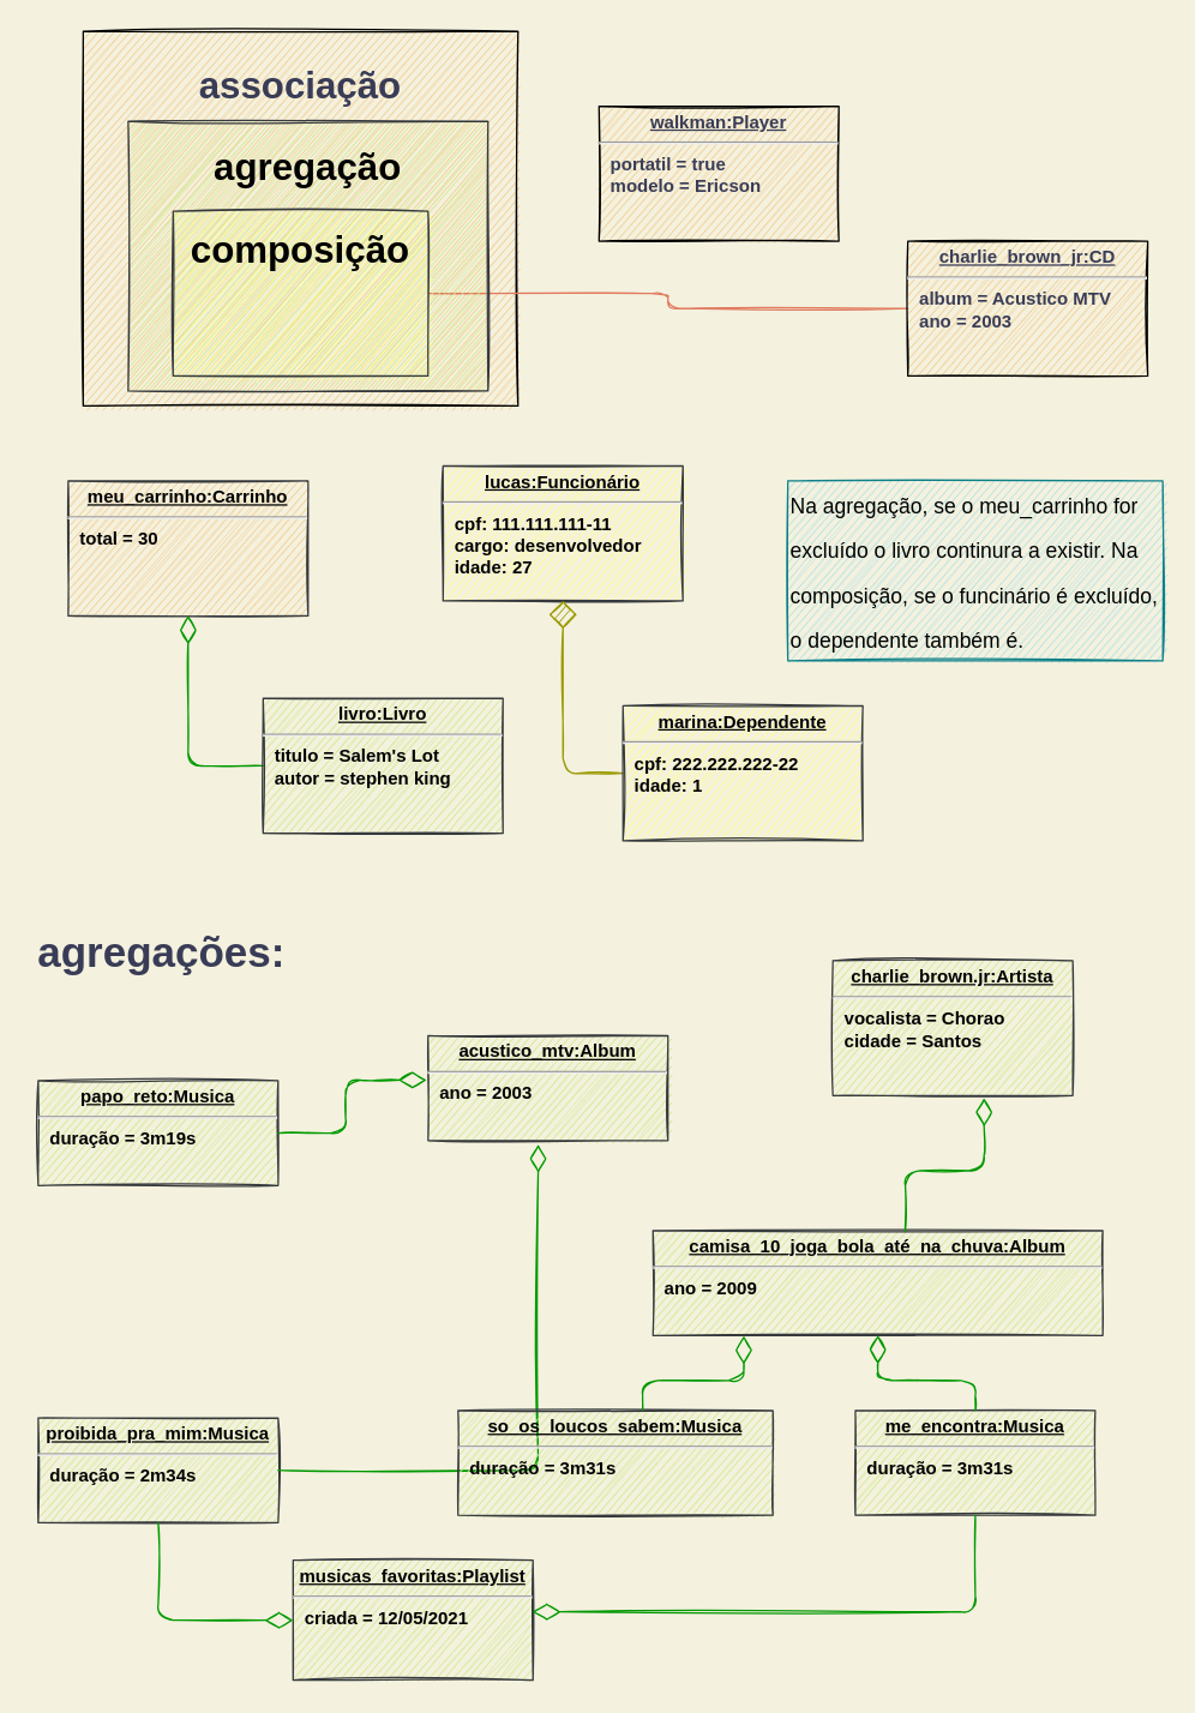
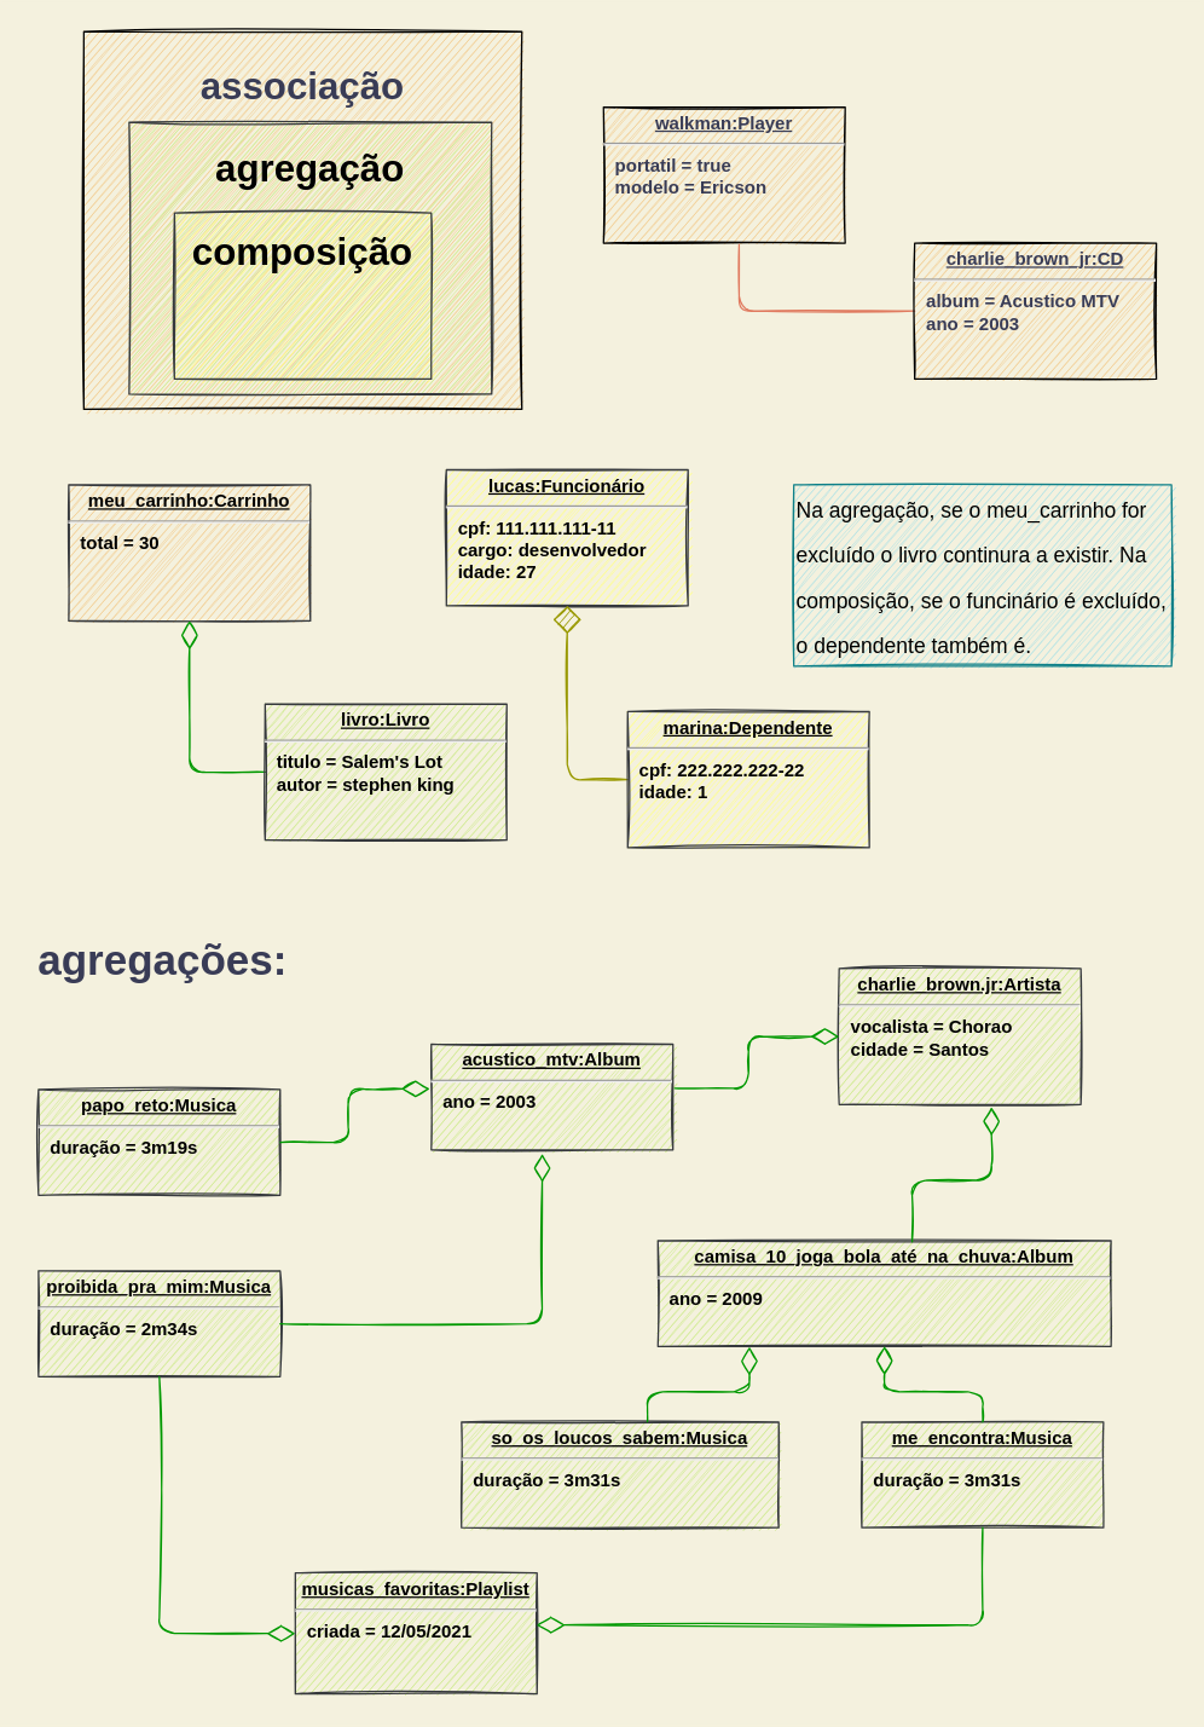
- <mxCell id="4" style="edgeStyle=orthogonalEdgeStyle;sketch=1;orthogonalLoop=1;jettySize=auto;html=1;exitX=0;exitY=0.5;exitDx=0;exitDy=0;fontSize=25;fontColor=#393C56;strokeColor=#E07A5F;fillColor=#F2CC8F;endArrow=none;endFill=0;rounded=1;" edge="1" parent="1" source="5" target="7"><mxGeometry relative="1" as="geometry" /></mxCell>
+ <mxCell id="4" style="edgeStyle=orthogonalEdgeStyle;sketch=1;orthogonalLoop=1;jettySize=auto;html=1;exitX=0;exitY=0.5;exitDx=0;exitDy=0;entryX=0.561;entryY=1.011;entryDx=0;entryDy=0;entryPerimeter=0;fontSize=25;fontColor=#393C56;strokeColor=#E07A5F;fillColor=#F2CC8F;endArrow=none;endFill=0;rounded=1;" edge="1" parent="1" source="5" target="3"><mxGeometry relative="1" as="geometry" /></mxCell>
+ <mxCell id="22" style="edgeStyle=orthogonalEdgeStyle;rounded=1;sketch=1;orthogonalLoop=1;jettySize=auto;html=1;exitX=1.007;exitY=0.418;exitDx=0;exitDy=0;entryX=0;entryY=0.5;entryDx=0;entryDy=0;fontSize=25;fontColor=#393C56;endArrow=diamondThin;endFill=0;strokeColor=#009900;fillColor=#F2CC8F;endSize=16;exitPerimeter=0;" edge="1" parent="1" source="19" target="18"><mxGeometry relative="1" as="geometry"><mxPoint x="435" y="880" as="sourcePoint" /><mxPoint x="368.44" y="772.66" as="targetPoint" /></mxGeometry></mxCell>
- <mxCell id="17" value="&lt;p style=&quot;margin:0px;margin-top:4px;text-align:center;text-decoration:underline;&quot;&gt;&lt;b&gt;proibida_pra_mim:Musica&lt;/b&gt;&lt;/p&gt;&lt;hr&gt;&lt;p style=&quot;margin:0px;margin-left:8px;&quot;&gt;&lt;b&gt;duração = 2m34s&lt;/b&gt;&lt;/p&gt;" style="verticalAlign=top;align=left;overflow=fill;fontSize=12;fontFamily=Helvetica;html=1;rounded=0;glass=0;sketch=1;strokeColor=#36393d;strokeWidth=1;fillColor=#cdeb8b;" vertex="1" parent="1"><mxGeometry x="25" y="945" width="160" height="70" as="geometry" /></mxCell>
+ <mxCell id="17" value="&lt;p style=&quot;margin:0px;margin-top:4px;text-align:center;text-decoration:underline;&quot;&gt;&lt;b&gt;proibida_pra_mim:Musica&lt;/b&gt;&lt;/p&gt;&lt;hr&gt;&lt;p style=&quot;margin:0px;margin-left:8px;&quot;&gt;&lt;b&gt;duração = 2m34s&lt;/b&gt;&lt;/p&gt;" style="verticalAlign=top;align=left;overflow=fill;fontSize=12;fontFamily=Helvetica;html=1;rounded=0;glass=0;sketch=1;strokeColor=#36393d;strokeWidth=1;fillColor=#cdeb8b;" vertex="1" parent="1"><mxGeometry x="25" y="840" width="160" height="70" as="geometry" /></mxCell>
